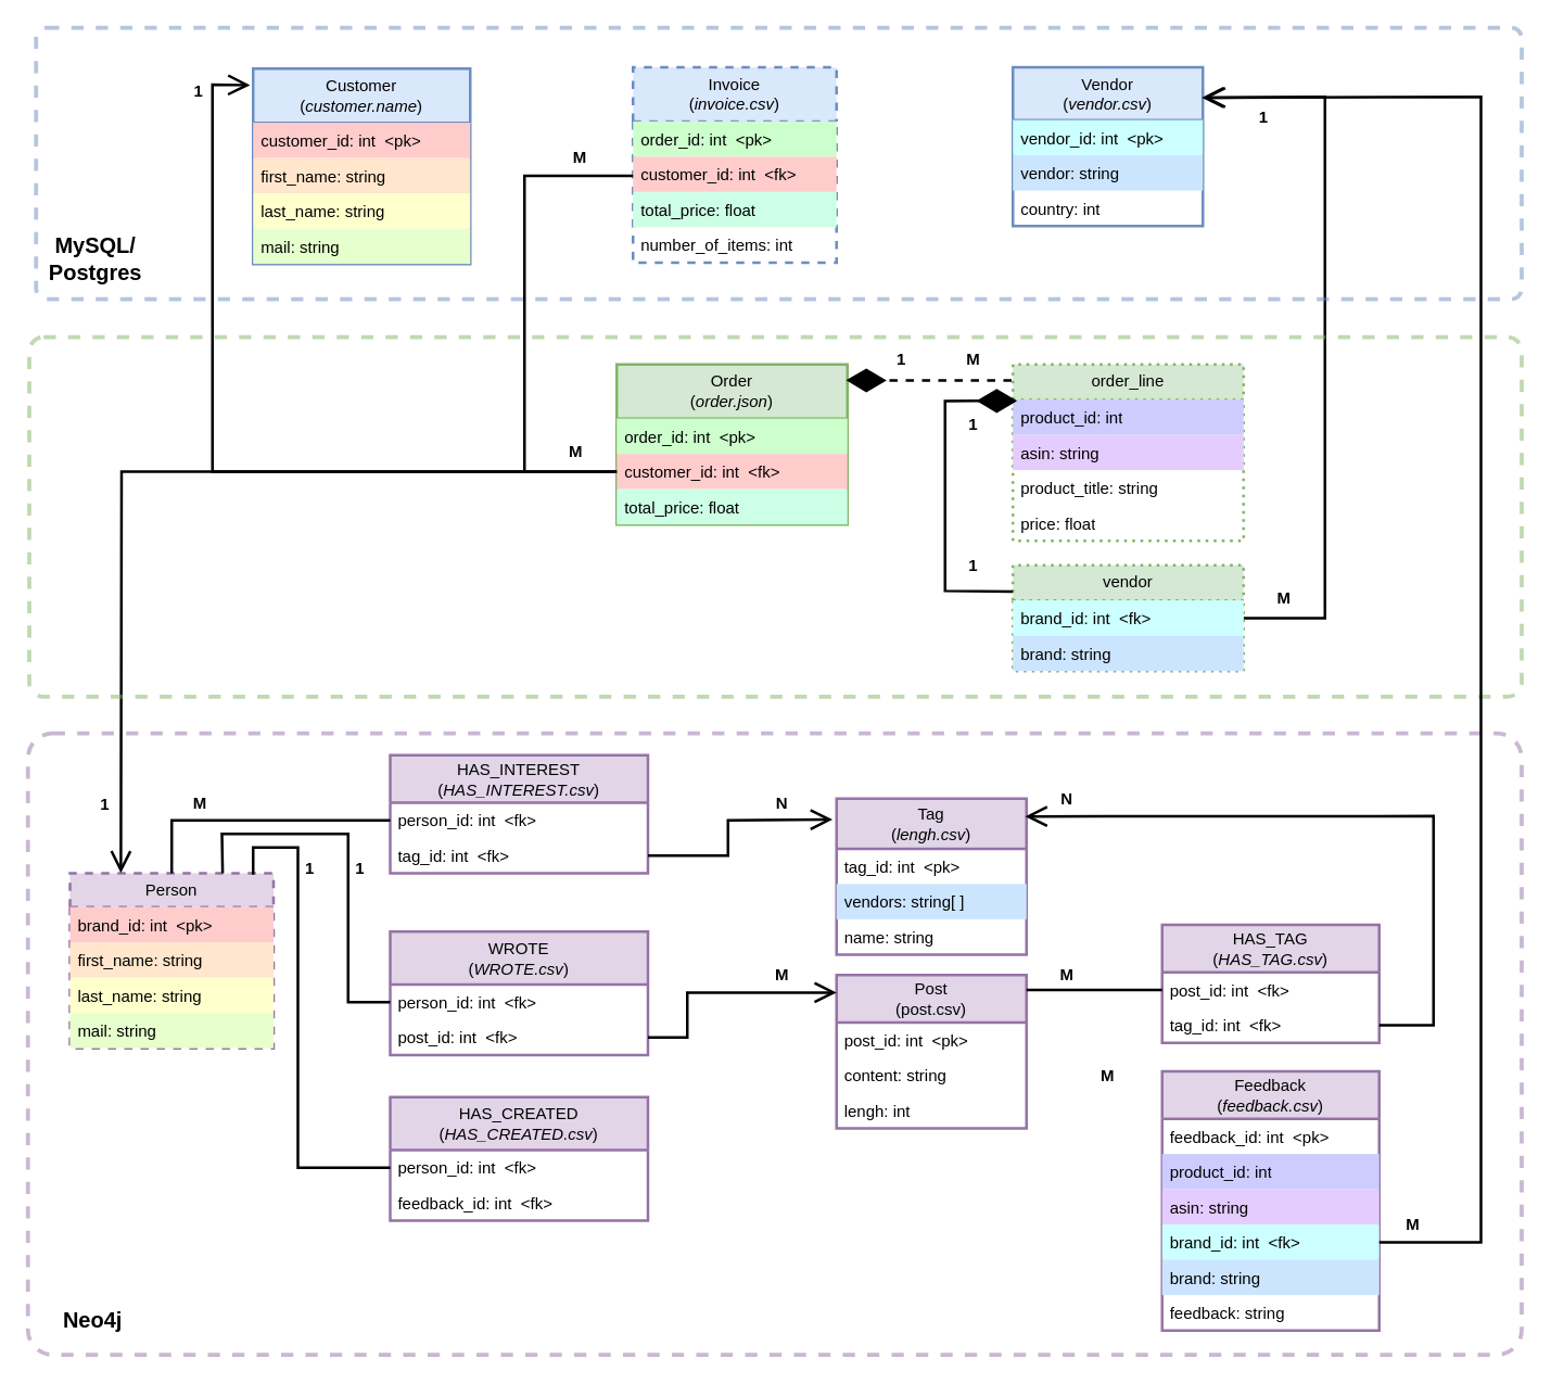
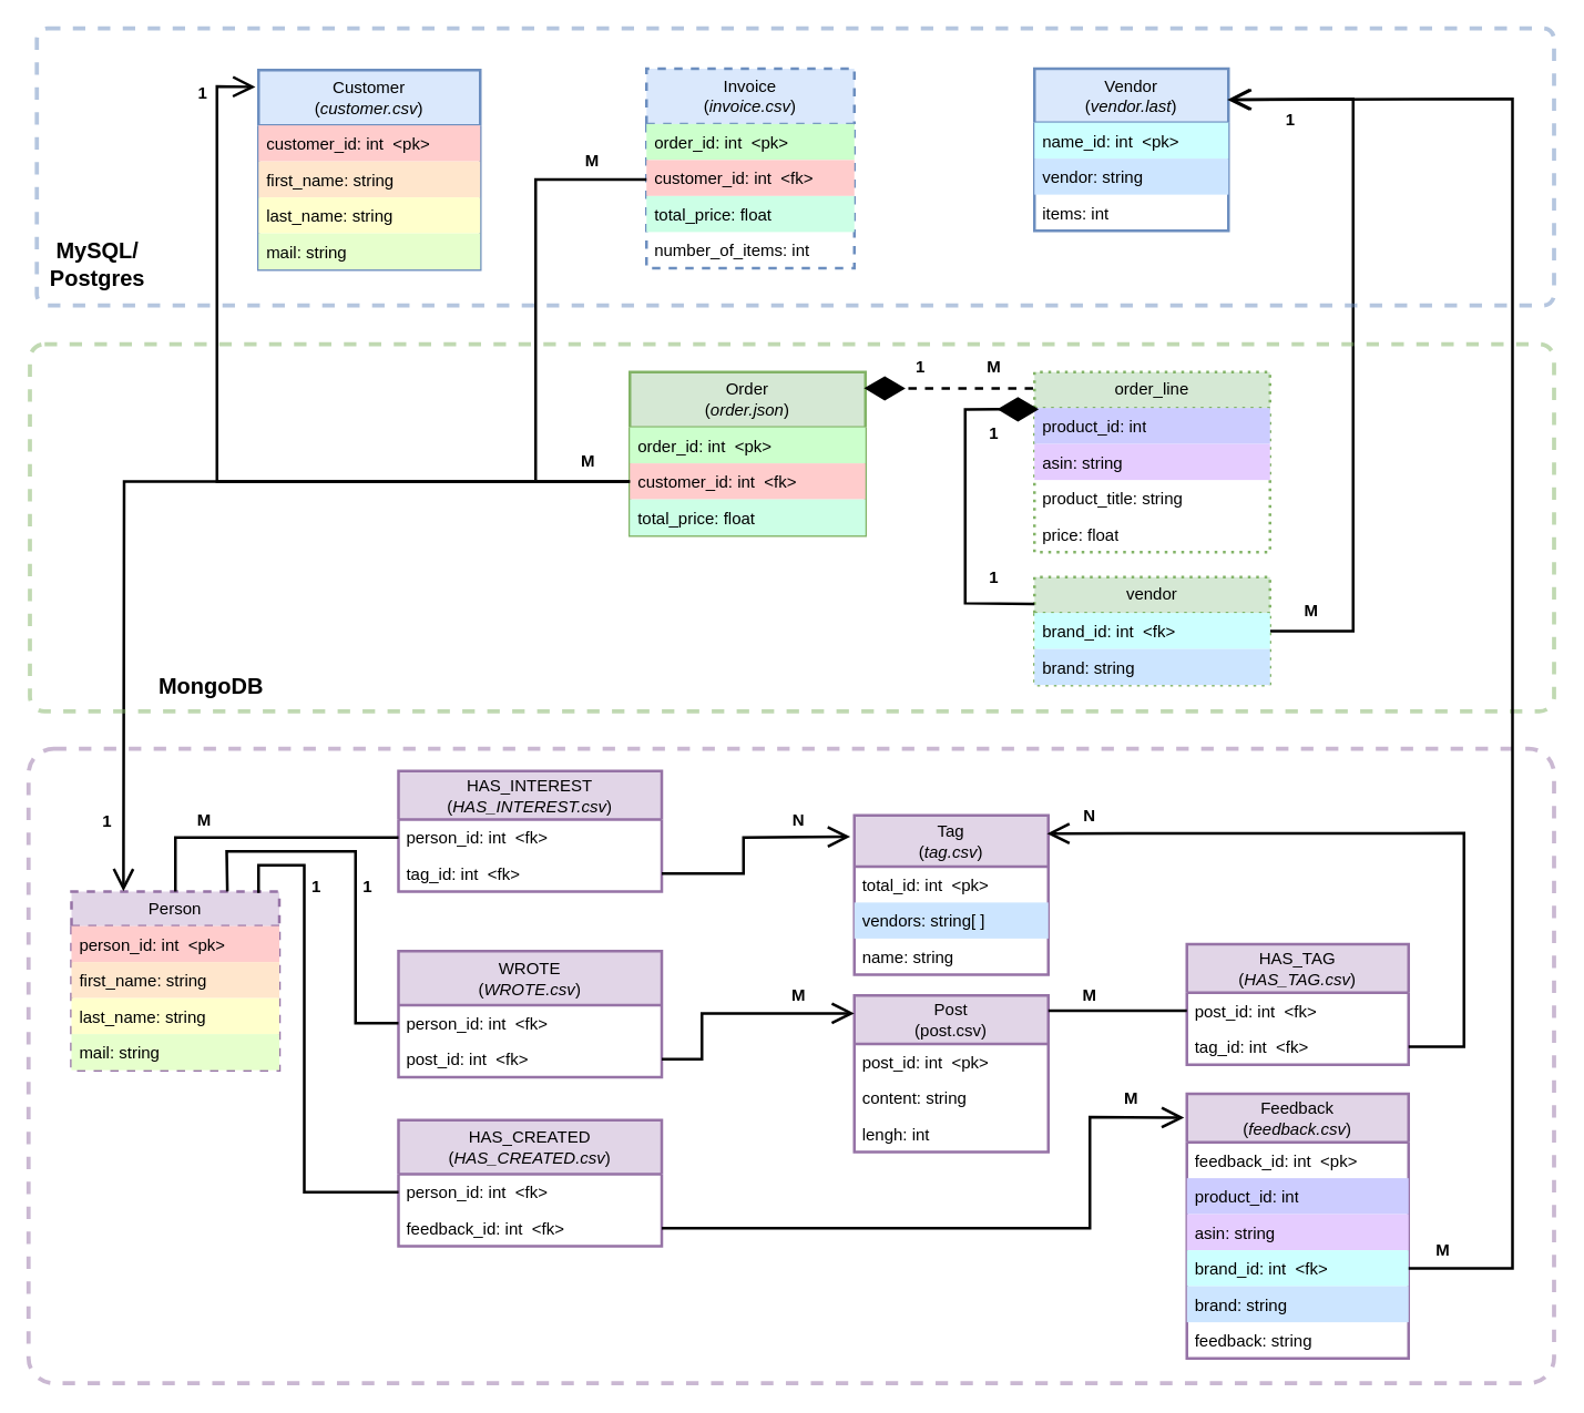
- <mxCell id="31" value="Vendor&lt;div&gt;(&lt;i&gt;vendor.csv&lt;/i&gt;)&lt;/div&gt;" style="swimlane;fontStyle=0;childLayout=stackLayout;horizontal=1;startSize=39;fillColor=#dae8fc;horizontalStack=0;resizeParent=1;resizeParentMax=0;resizeLast=0;collapsible=1;marginBottom=0;whiteSpace=wrap;html=1;strokeWidth=2;strokeColor=#6c8ebf;" vertex="1" parent="1"><mxGeometry x="746" y="49" width="140" height="117" as="geometry" /></mxCell>
+ <mxCell id="31" value="Vendor&lt;div&gt;(&lt;i&gt;vendor.last&lt;/i&gt;)&lt;/div&gt;" style="swimlane;fontStyle=0;childLayout=stackLayout;horizontal=1;startSize=39;fillColor=#dae8fc;horizontalStack=0;resizeParent=1;resizeParentMax=0;resizeLast=0;collapsible=1;marginBottom=0;whiteSpace=wrap;html=1;strokeWidth=2;strokeColor=#6c8ebf;" vertex="1" parent="1"><mxGeometry x="746" y="49" width="140" height="117" as="geometry" /></mxCell>
- <mxCell id="7" value="Customer&lt;div&gt;(&lt;i&gt;customer.name&lt;/i&gt;)&lt;/div&gt;" style="swimlane;fontStyle=0;childLayout=stackLayout;horizontal=1;startSize=40;fillColor=#dae8fc;horizontalStack=0;resizeParent=1;resizeParentMax=0;resizeLast=0;collapsible=1;marginBottom=0;whiteSpace=wrap;html=1;strokeWidth=2;strokeColor=#6c8ebf;" vertex="1" parent="1"><mxGeometry x="186" y="50" width="160" height="144" as="geometry" /></mxCell>
+ <mxCell id="7" value="Customer&lt;div&gt;(&lt;i&gt;customer.csv&lt;/i&gt;)&lt;/div&gt;" style="swimlane;fontStyle=0;childLayout=stackLayout;horizontal=1;startSize=40;fillColor=#dae8fc;horizontalStack=0;resizeParent=1;resizeParentMax=0;resizeLast=0;collapsible=1;marginBottom=0;whiteSpace=wrap;html=1;strokeWidth=2;strokeColor=#6c8ebf;" vertex="1" parent="1"><mxGeometry x="186" y="50" width="160" height="144" as="geometry" /></mxCell>
- <mxCell id="32" value="vendor_id: int&amp;nbsp; &amp;lt;pk&amp;gt;" style="text;strokeColor=none;fillColor=#CCFFFF;align=left;verticalAlign=top;spacingLeft=4;spacingRight=4;overflow=hidden;rotatable=0;points=[[0,0.5],[1,0.5]];portConstraint=eastwest;whiteSpace=wrap;html=1;strokeWidth=2;" vertex="1" parent="31"><mxGeometry y="39" width="140" height="26" as="geometry" /></mxCell>
+ <mxCell id="32" value="name_id: int&amp;nbsp; &amp;lt;pk&amp;gt;" style="text;strokeColor=none;fillColor=#CCFFFF;align=left;verticalAlign=top;spacingLeft=4;spacingRight=4;overflow=hidden;rotatable=0;points=[[0,0.5],[1,0.5]];portConstraint=eastwest;whiteSpace=wrap;html=1;strokeWidth=2;" vertex="1" parent="31"><mxGeometry y="39" width="140" height="26" as="geometry" /></mxCell>
- <mxCell id="34" value="country: int" style="text;strokeColor=none;fillColor=none;align=left;verticalAlign=top;spacingLeft=4;spacingRight=4;overflow=hidden;rotatable=0;points=[[0,0.5],[1,0.5]];portConstraint=eastwest;whiteSpace=wrap;html=1;" vertex="1" parent="31"><mxGeometry y="91" width="140" height="26" as="geometry" /></mxCell>
+ <mxCell id="34" value="items: int" style="text;strokeColor=none;fillColor=none;align=left;verticalAlign=top;spacingLeft=4;spacingRight=4;overflow=hidden;rotatable=0;points=[[0,0.5],[1,0.5]];portConstraint=eastwest;whiteSpace=wrap;html=1;" vertex="1" parent="31"><mxGeometry y="91" width="140" height="26" as="geometry" /></mxCell>
+ <mxCell id="71" value="&lt;b&gt;&lt;font style=&quot;font-size: 16px;&quot;&gt;MongoDB&lt;/font&gt;&lt;/b&gt;" style="text;html=1;align=center;verticalAlign=middle;whiteSpace=wrap;rounded=0;" vertex="1" parent="1"><mxGeometry x="122" y="480" width="60" height="30" as="geometry" /></mxCell>
- <mxCell id="35" value="Tag&lt;div&gt;(&lt;i&gt;lengh.csv&lt;/i&gt;)&lt;/div&gt;" style="swimlane;fontStyle=0;childLayout=stackLayout;horizontal=1;startSize=37;fillColor=#e1d5e7;horizontalStack=0;resizeParent=1;resizeParentMax=0;resizeLast=0;collapsible=1;marginBottom=0;whiteSpace=wrap;html=1;strokeWidth=2;strokeColor=#9673a6;" vertex="1" parent="1"><mxGeometry x="616" y="588" width="140" height="115" as="geometry" /></mxCell>
+ <mxCell id="35" value="Tag&lt;div&gt;(&lt;i&gt;tag.csv&lt;/i&gt;)&lt;/div&gt;" style="swimlane;fontStyle=0;childLayout=stackLayout;horizontal=1;startSize=37;fillColor=#e1d5e7;horizontalStack=0;resizeParent=1;resizeParentMax=0;resizeLast=0;collapsible=1;marginBottom=0;whiteSpace=wrap;html=1;strokeWidth=2;strokeColor=#9673a6;" vertex="1" parent="1"><mxGeometry x="616" y="588" width="140" height="115" as="geometry" /></mxCell>
- <mxCell id="36" value="tag_id: int&amp;nbsp; &amp;lt;pk&amp;gt;" style="text;strokeColor=none;fillColor=none;align=left;verticalAlign=top;spacingLeft=4;spacingRight=4;overflow=hidden;rotatable=0;points=[[0,0.5],[1,0.5]];portConstraint=eastwest;whiteSpace=wrap;html=1;strokeWidth=2;" vertex="1" parent="35"><mxGeometry y="37" width="140" height="26" as="geometry" /></mxCell>
+ <mxCell id="36" value="total_id: int&amp;nbsp; &amp;lt;pk&amp;gt;" style="text;strokeColor=none;fillColor=none;align=left;verticalAlign=top;spacingLeft=4;spacingRight=4;overflow=hidden;rotatable=0;points=[[0,0.5],[1,0.5]];portConstraint=eastwest;whiteSpace=wrap;html=1;strokeWidth=2;" vertex="1" parent="35"><mxGeometry y="37" width="140" height="26" as="geometry" /></mxCell>
- <mxCell id="3" value="brand_id: int&amp;nbsp; &amp;lt;pk&amp;gt;" style="text;strokeColor=none;fillColor=#FFCCCC;align=left;verticalAlign=top;spacingLeft=4;spacingRight=4;overflow=hidden;rotatable=0;points=[[0,0.5],[1,0.5]];portConstraint=eastwest;whiteSpace=wrap;html=1;strokeWidth=2;labelBackgroundColor=none;gradientColor=none;labelBorderColor=none;" vertex="1" parent="2"><mxGeometry y="25" width="150" height="26" as="geometry" /></mxCell>
+ <mxCell id="3" value="person_id: int&amp;nbsp; &amp;lt;pk&amp;gt;" style="text;strokeColor=none;fillColor=#FFCCCC;align=left;verticalAlign=top;spacingLeft=4;spacingRight=4;overflow=hidden;rotatable=0;points=[[0,0.5],[1,0.5]];portConstraint=eastwest;whiteSpace=wrap;html=1;strokeWidth=2;labelBackgroundColor=none;gradientColor=none;labelBorderColor=none;" vertex="1" parent="2"><mxGeometry y="25" width="150" height="26" as="geometry" /></mxCell>
+ <mxCell id="96" value="" style="endArrow=open;html=1;rounded=0;entryX=-0.012;entryY=0.091;entryDx=0;entryDy=0;entryPerimeter=0;strokeWidth=2;endFill=0;endSize=12;exitX=1;exitY=0.5;exitDx=0;exitDy=0;" edge="1" parent="1" source="93" target="84"><mxGeometry width="50" height="50" relative="1" as="geometry"><mxPoint x="487" y="774" as="sourcePoint" /><mxPoint x="626" y="741" as="targetPoint" /><Array as="points"><mxPoint x="786" y="886" /><mxPoint x="786" y="806" /></Array></mxGeometry></mxCell>
- <mxCell id="68" value="&lt;b&gt;&lt;font style=&quot;font-size: 16px;&quot;&gt;Neo4j&lt;/font&gt;&lt;/b&gt;" style="text;html=1;align=center;verticalAlign=middle;whiteSpace=wrap;rounded=0;" vertex="1" parent="1"><mxGeometry x="38" y="957" width="60" height="30" as="geometry" /></mxCell>
